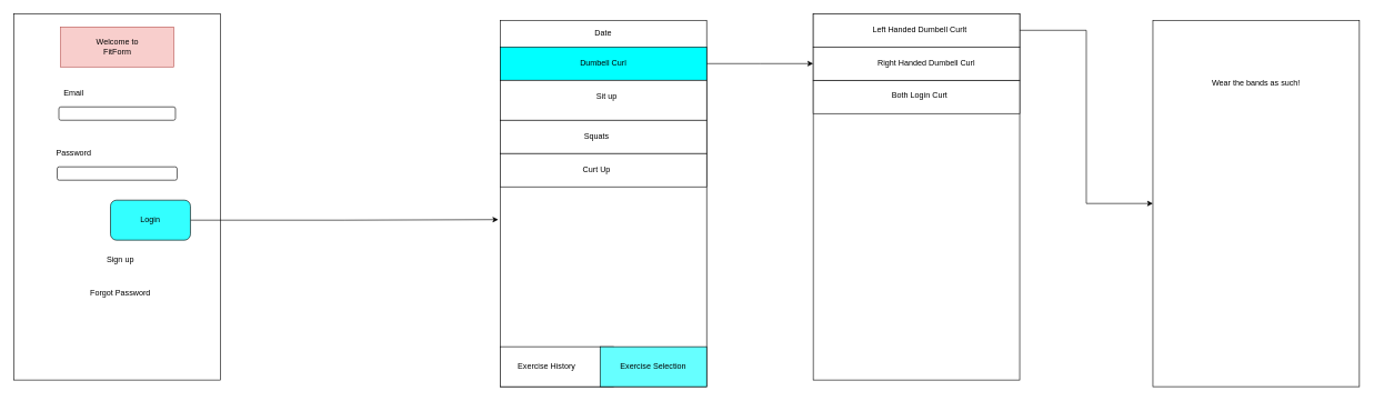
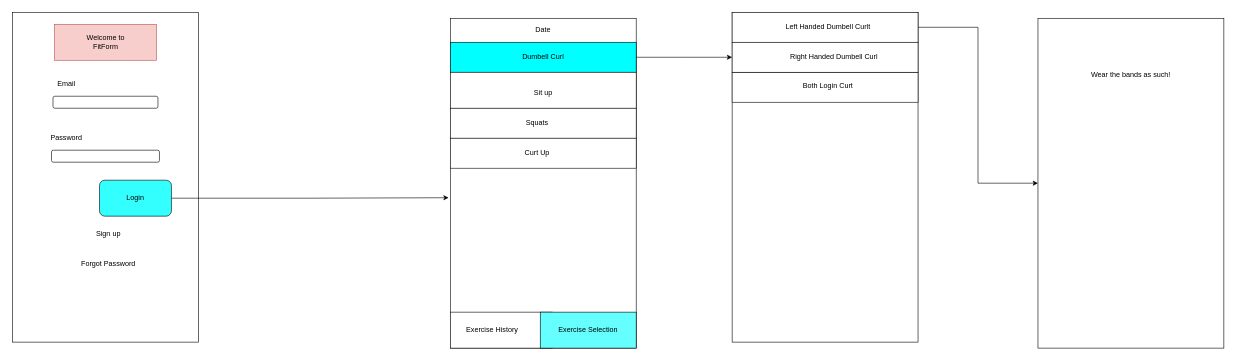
- <mxCell id="25" value="Sit up" style="text;html=1;strokeColor=none;fillColor=none;align=center;verticalAlign=middle;whiteSpace=wrap;rounded=0;" vertex="1" parent="1"><mxGeometry x="795" y="130" width="230" height="30" as="geometry" /></mxCell>
+ <mxCell id="25" value="Sit up" style="text;html=1;strokeColor=none;fillColor=none;align=center;verticalAlign=middle;whiteSpace=wrap;rounded=0;" vertex="1" parent="1"><mxGeometry x="790" y="140" width="230" height="30" as="geometry" /></mxCell>
